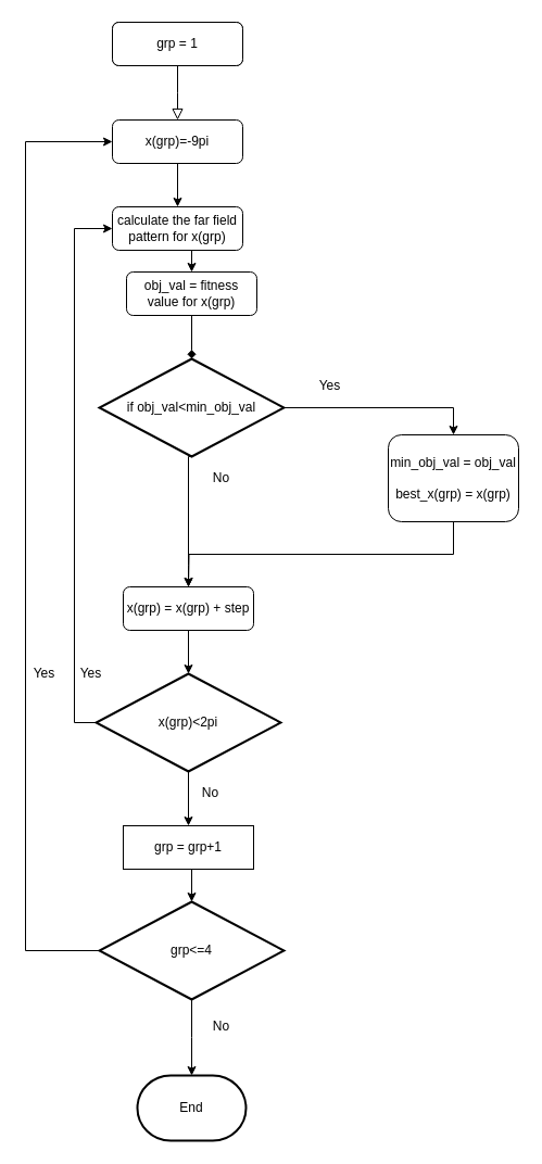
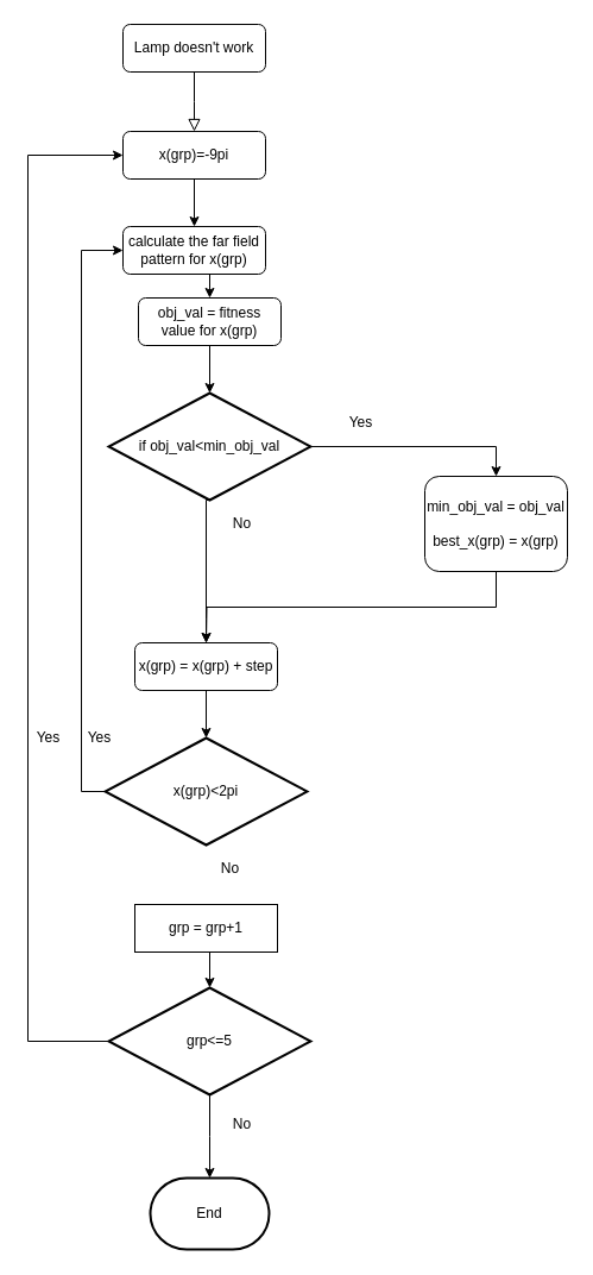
- <mxCell id="6" value="grp = 1" style="rounded=1;whiteSpace=wrap;html=1;fontSize=12;glass=0;strokeWidth=1;shadow=0;" vertex="1" parent="1"><mxGeometry x="103" y="20" width="120" height="40" as="geometry" /></mxCell>
- <mxCell id="9" style="edgeStyle=orthogonalEdgeStyle;rounded=0;orthogonalLoop=1;jettySize=auto;html=1;exitX=0.5;exitY=1;exitDx=0;exitDy=0;entryX=0.5;entryY=0;entryDx=0;entryDy=0;entryPerimeter=0;endArrow=diamond;" edge="1" parent="1" source="10" target="13"><mxGeometry relative="1" as="geometry" /></mxCell>
+ <mxCell id="9" style="edgeStyle=orthogonalEdgeStyle;rounded=0;orthogonalLoop=1;jettySize=auto;html=1;exitX=0.5;exitY=1;exitDx=0;exitDy=0;entryX=0.5;entryY=0;entryDx=0;entryDy=0;entryPerimeter=0;" edge="1" parent="1" source="10" target="13"><mxGeometry relative="1" as="geometry" /></mxCell>
- <mxCell id="21" style="edgeStyle=orthogonalEdgeStyle;rounded=0;orthogonalLoop=1;jettySize=auto;html=1;exitX=0.5;exitY=1;exitDx=0;exitDy=0;exitPerimeter=0;entryX=0.5;entryY=0;entryDx=0;entryDy=0;" edge="1" parent="1" source="22" target="24"><mxGeometry relative="1" as="geometry" /></mxCell>
- <mxCell id="27" value="grp&amp;lt;=4" style="strokeWidth=2;html=1;shape=mxgraph.flowchart.decision;whiteSpace=wrap;" vertex="1" parent="1"><mxGeometry x="91" y="830" width="170" height="90" as="geometry" /></mxCell>
+ <mxCell id="27" value="grp&amp;lt;=5" style="strokeWidth=2;html=1;shape=mxgraph.flowchart.decision;whiteSpace=wrap;" vertex="1" parent="1"><mxGeometry x="91" y="830" width="170" height="90" as="geometry" /></mxCell>
